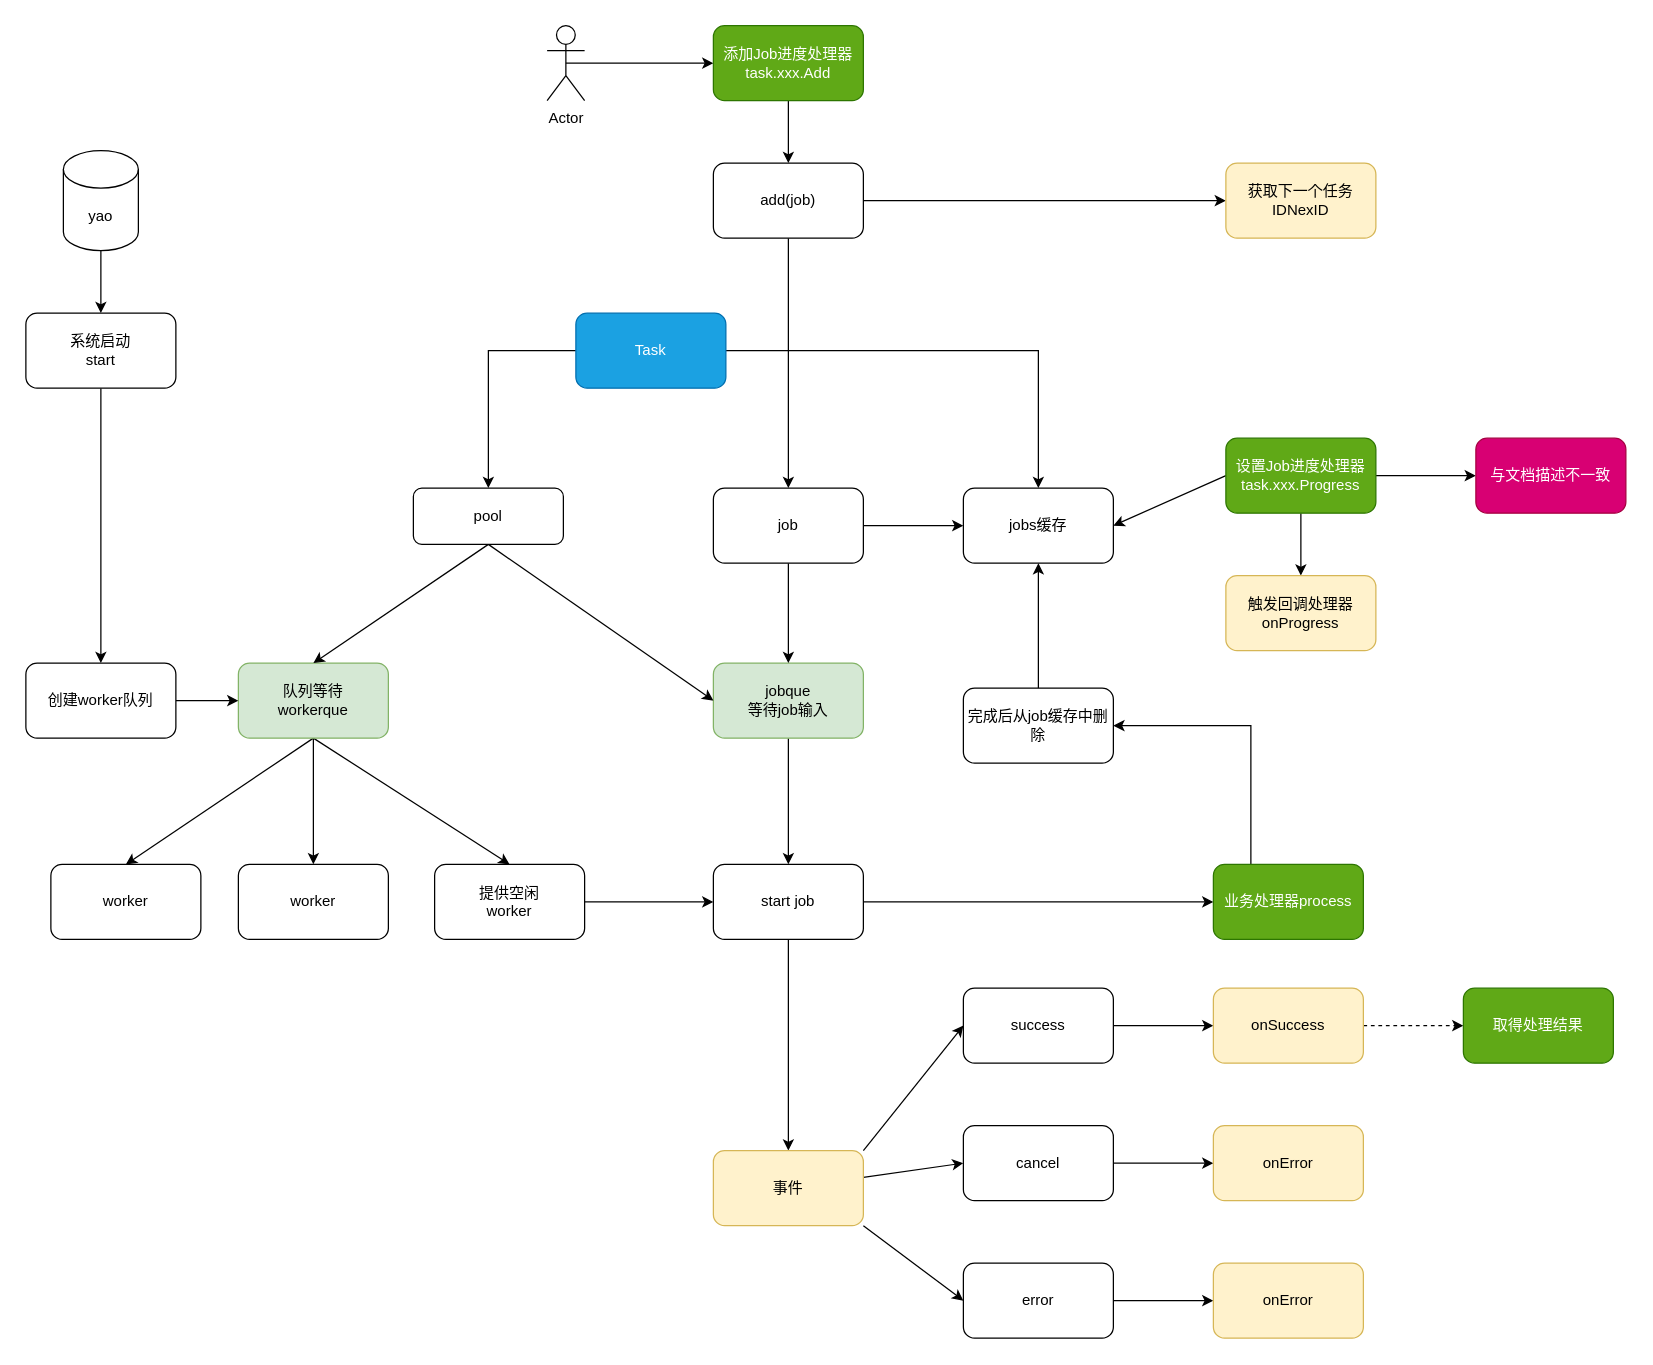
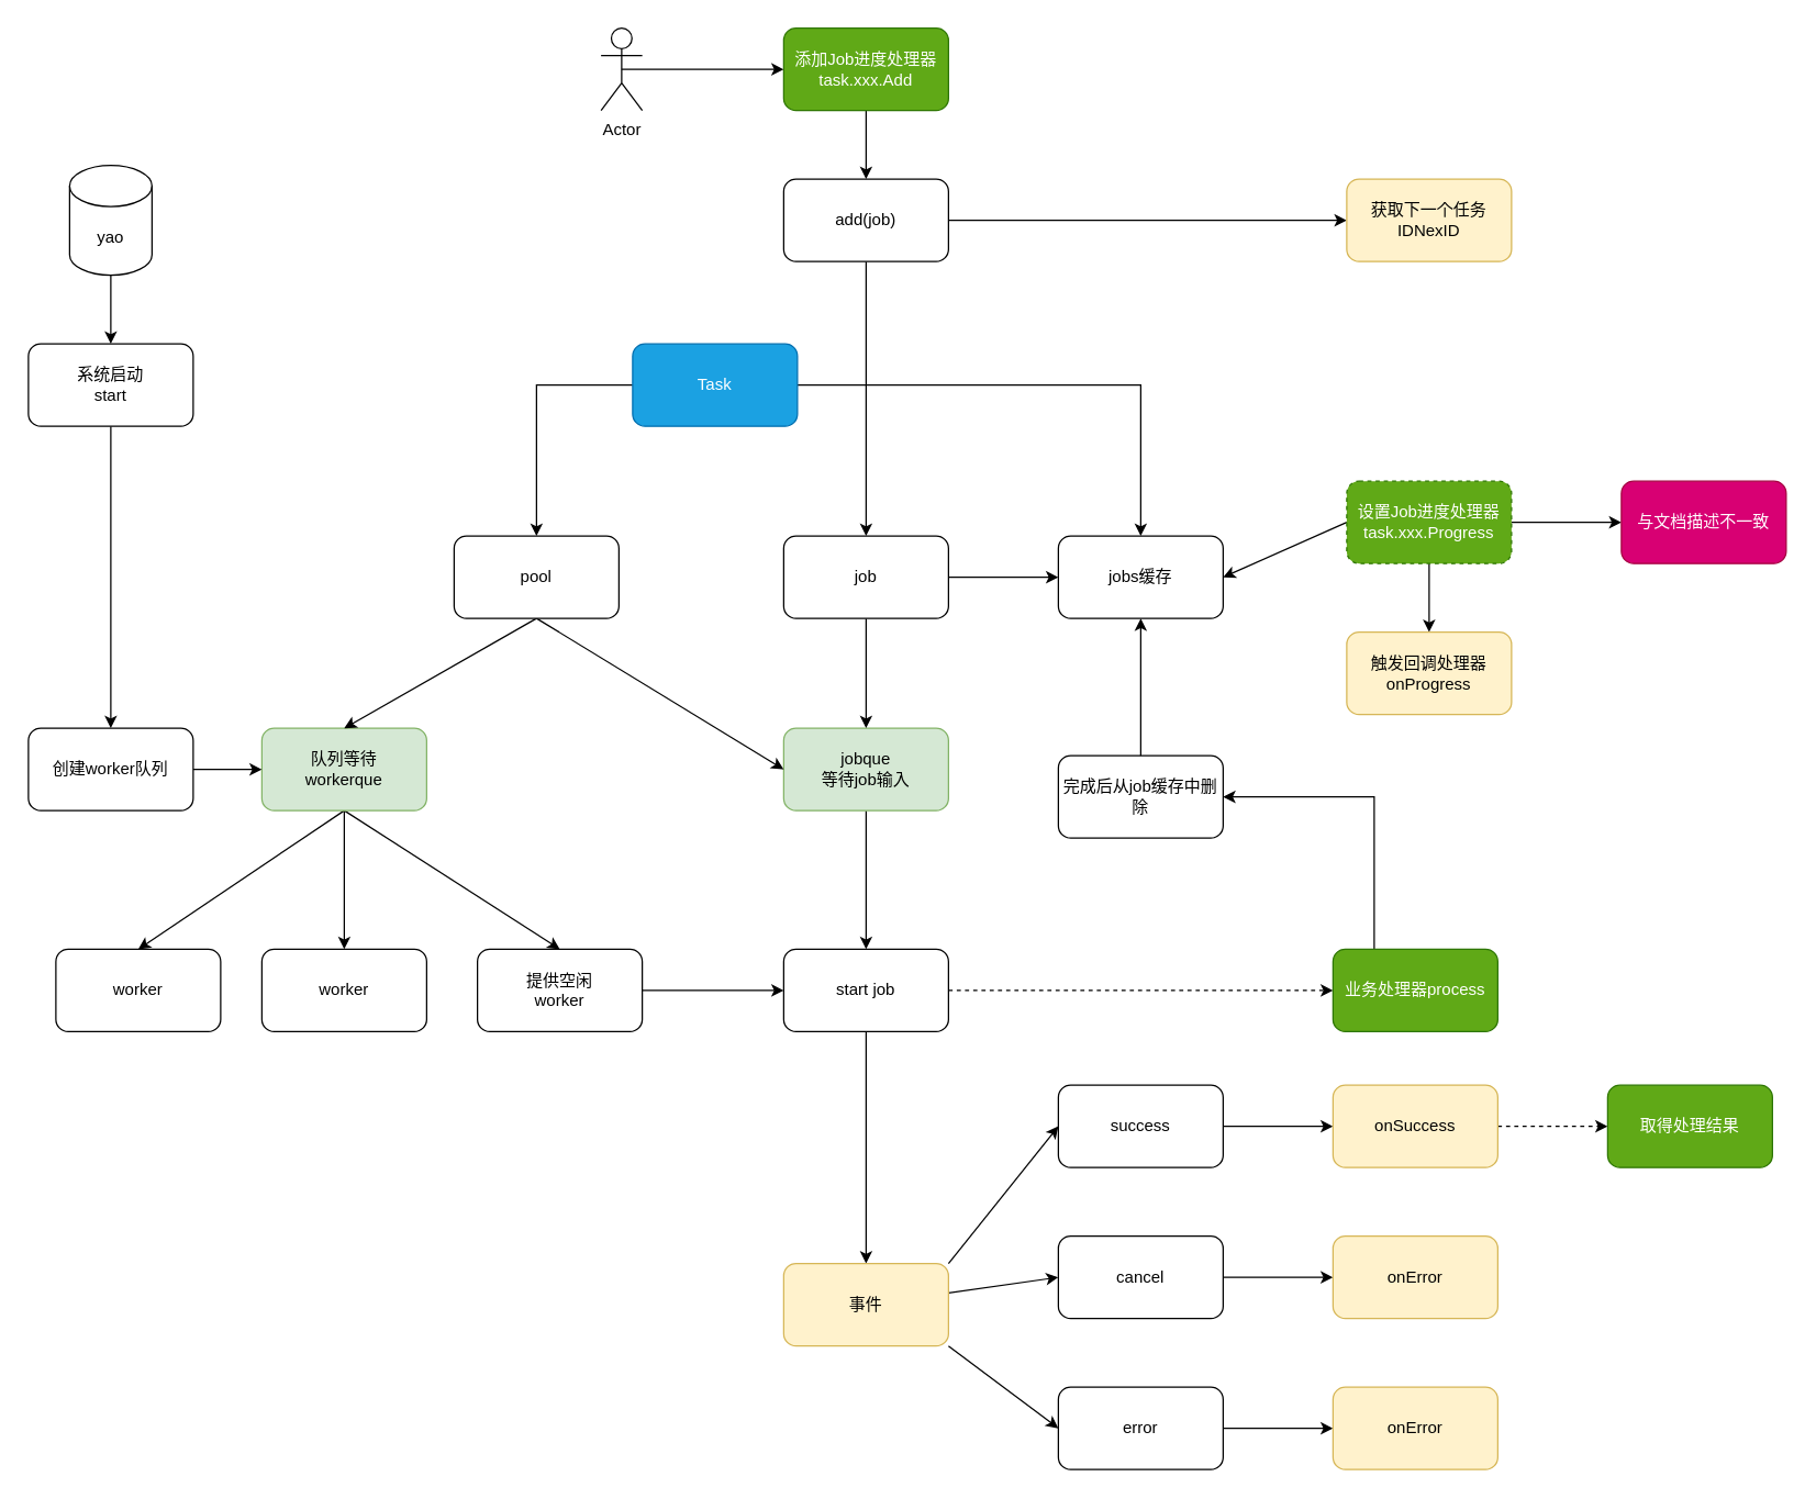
- <mxCell id="58" value="设置Job进度处理器task.xxx.Progress" style="rounded=1;whiteSpace=wrap;html=1;fillColor=#60a917;strokeColor=#2D7600;fontColor=#ffffff;" vertex="1" parent="1"><mxGeometry x="980" y="350" width="120" height="60" as="geometry" /></mxCell>
+ <mxCell id="58" value="设置Job进度处理器task.xxx.Progress" style="rounded=1;whiteSpace=wrap;html=1;fillColor=#60a917;strokeColor=#2D7600;fontColor=#ffffff;dashed=1;" vertex="1" parent="1"><mxGeometry x="980" y="350" width="120" height="60" as="geometry" /></mxCell>
- <mxCell id="33" value="pool" style="rounded=1;whiteSpace=wrap;html=1;" vertex="1" parent="1"><mxGeometry x="330" y="390" width="120" height="45" as="geometry" /></mxCell>
+ <mxCell id="33" value="pool" style="rounded=1;whiteSpace=wrap;html=1;" vertex="1" parent="1"><mxGeometry x="330" y="390" width="120" height="60" as="geometry" /></mxCell>
- <mxCell id="16" style="edgeStyle=none;rounded=0;orthogonalLoop=1;jettySize=auto;html=1;exitX=1;exitY=0.5;exitDx=0;exitDy=0;" edge="1" parent="1" source="17" target="52"><mxGeometry relative="1" as="geometry" /></mxCell>
+ <mxCell id="16" style="edgeStyle=none;rounded=0;orthogonalLoop=1;jettySize=auto;html=1;exitX=1;exitY=0.5;exitDx=0;exitDy=0;dashed=1;" edge="1" parent="1" source="17" target="52"><mxGeometry relative="1" as="geometry" /></mxCell>
